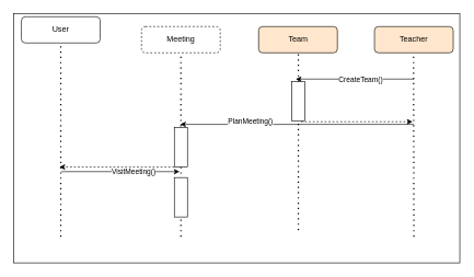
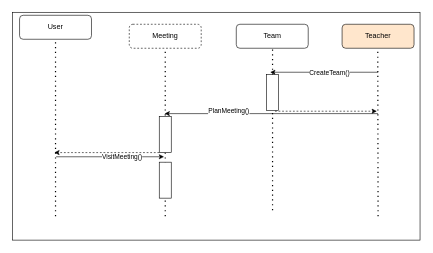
- <mxCell id="5" value="Team" style="rounded=1;whiteSpace=wrap;html=1;fillColor=#ffe6cc;" vertex="1" parent="1"><mxGeometry x="393.5" y="40" width="120" height="40" as="geometry" /></mxCell>
+ <mxCell id="5" value="Team" style="rounded=1;whiteSpace=wrap;html=1;" vertex="1" parent="1"><mxGeometry x="393.5" y="40" width="120" height="40" as="geometry" /></mxCell>
